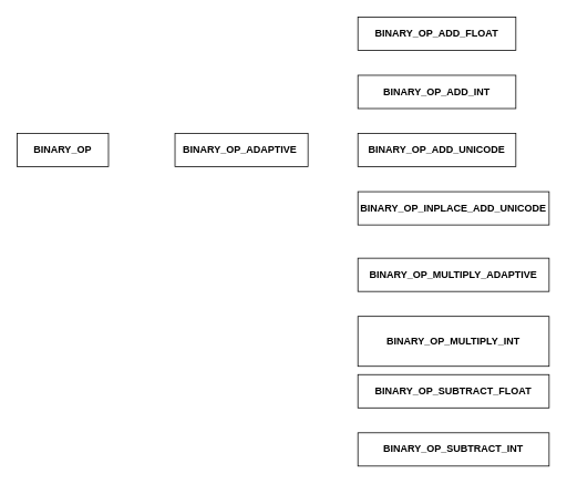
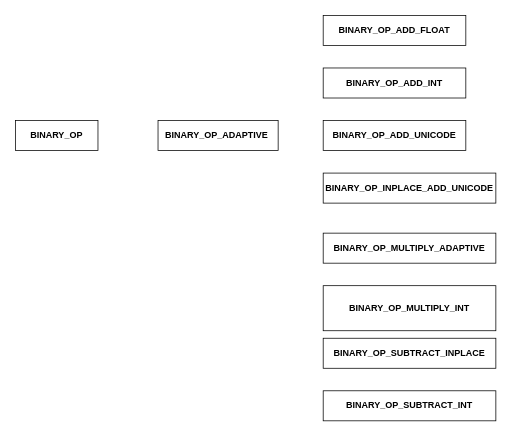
- <mxCell id="5" value="&lt;b&gt;BINARY_OP_SUBTRACT_FLOAT&lt;/b&gt;" style="rounded=0;whiteSpace=wrap;html=1;" vertex="1" parent="1"><mxGeometry x="430" y="450" width="230" height="40" as="geometry" /></mxCell>
+ <mxCell id="5" value="&lt;b&gt;BINARY_OP_SUBTRACT_INPLACE&lt;/b&gt;" style="rounded=0;whiteSpace=wrap;html=1;" vertex="1" parent="1"><mxGeometry x="430" y="450" width="230" height="40" as="geometry" /></mxCell>
